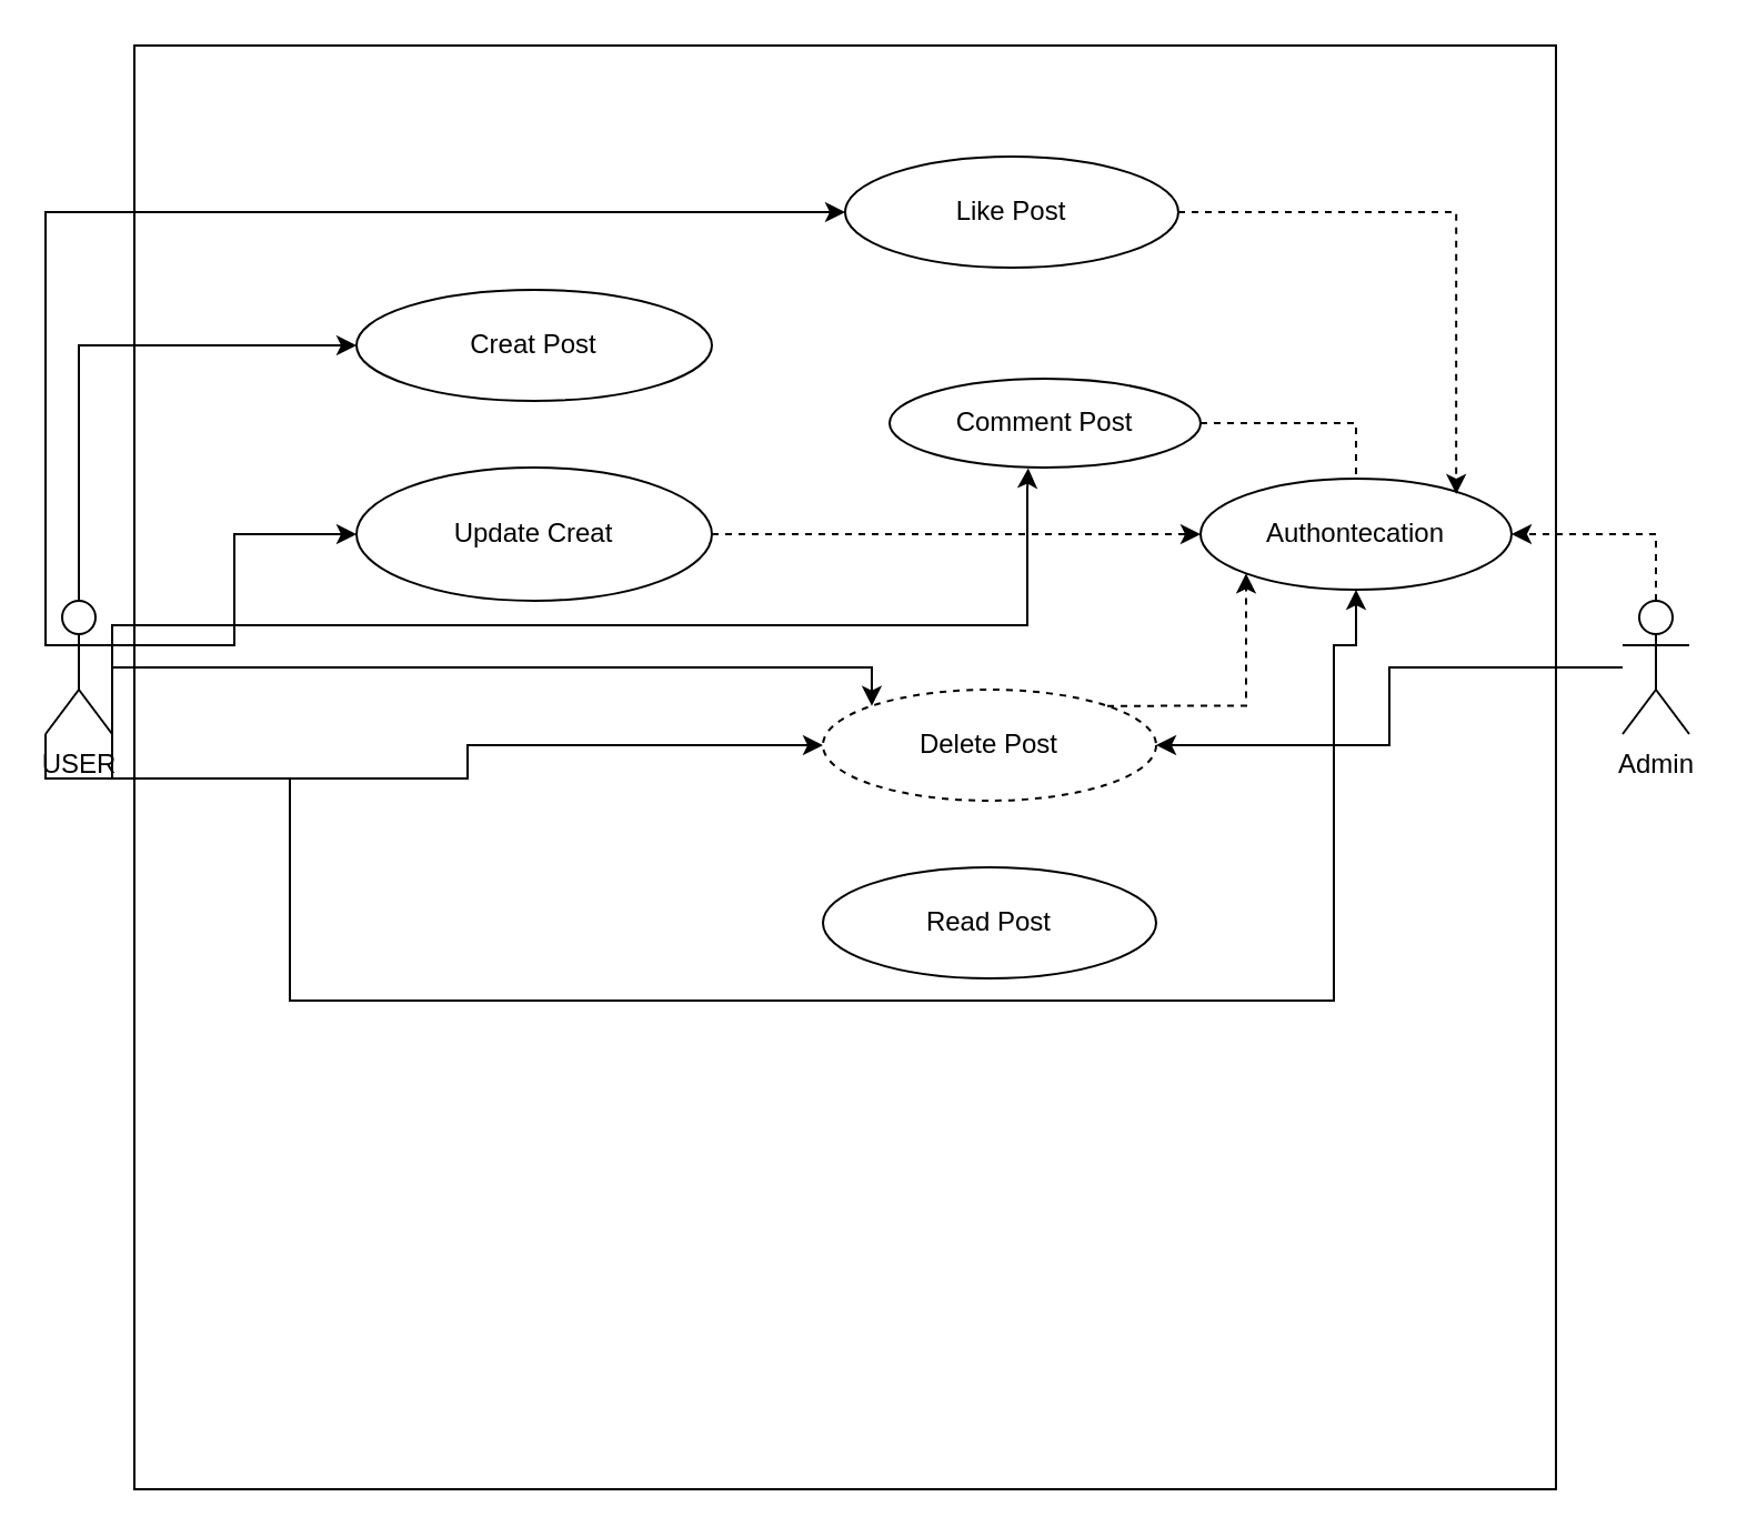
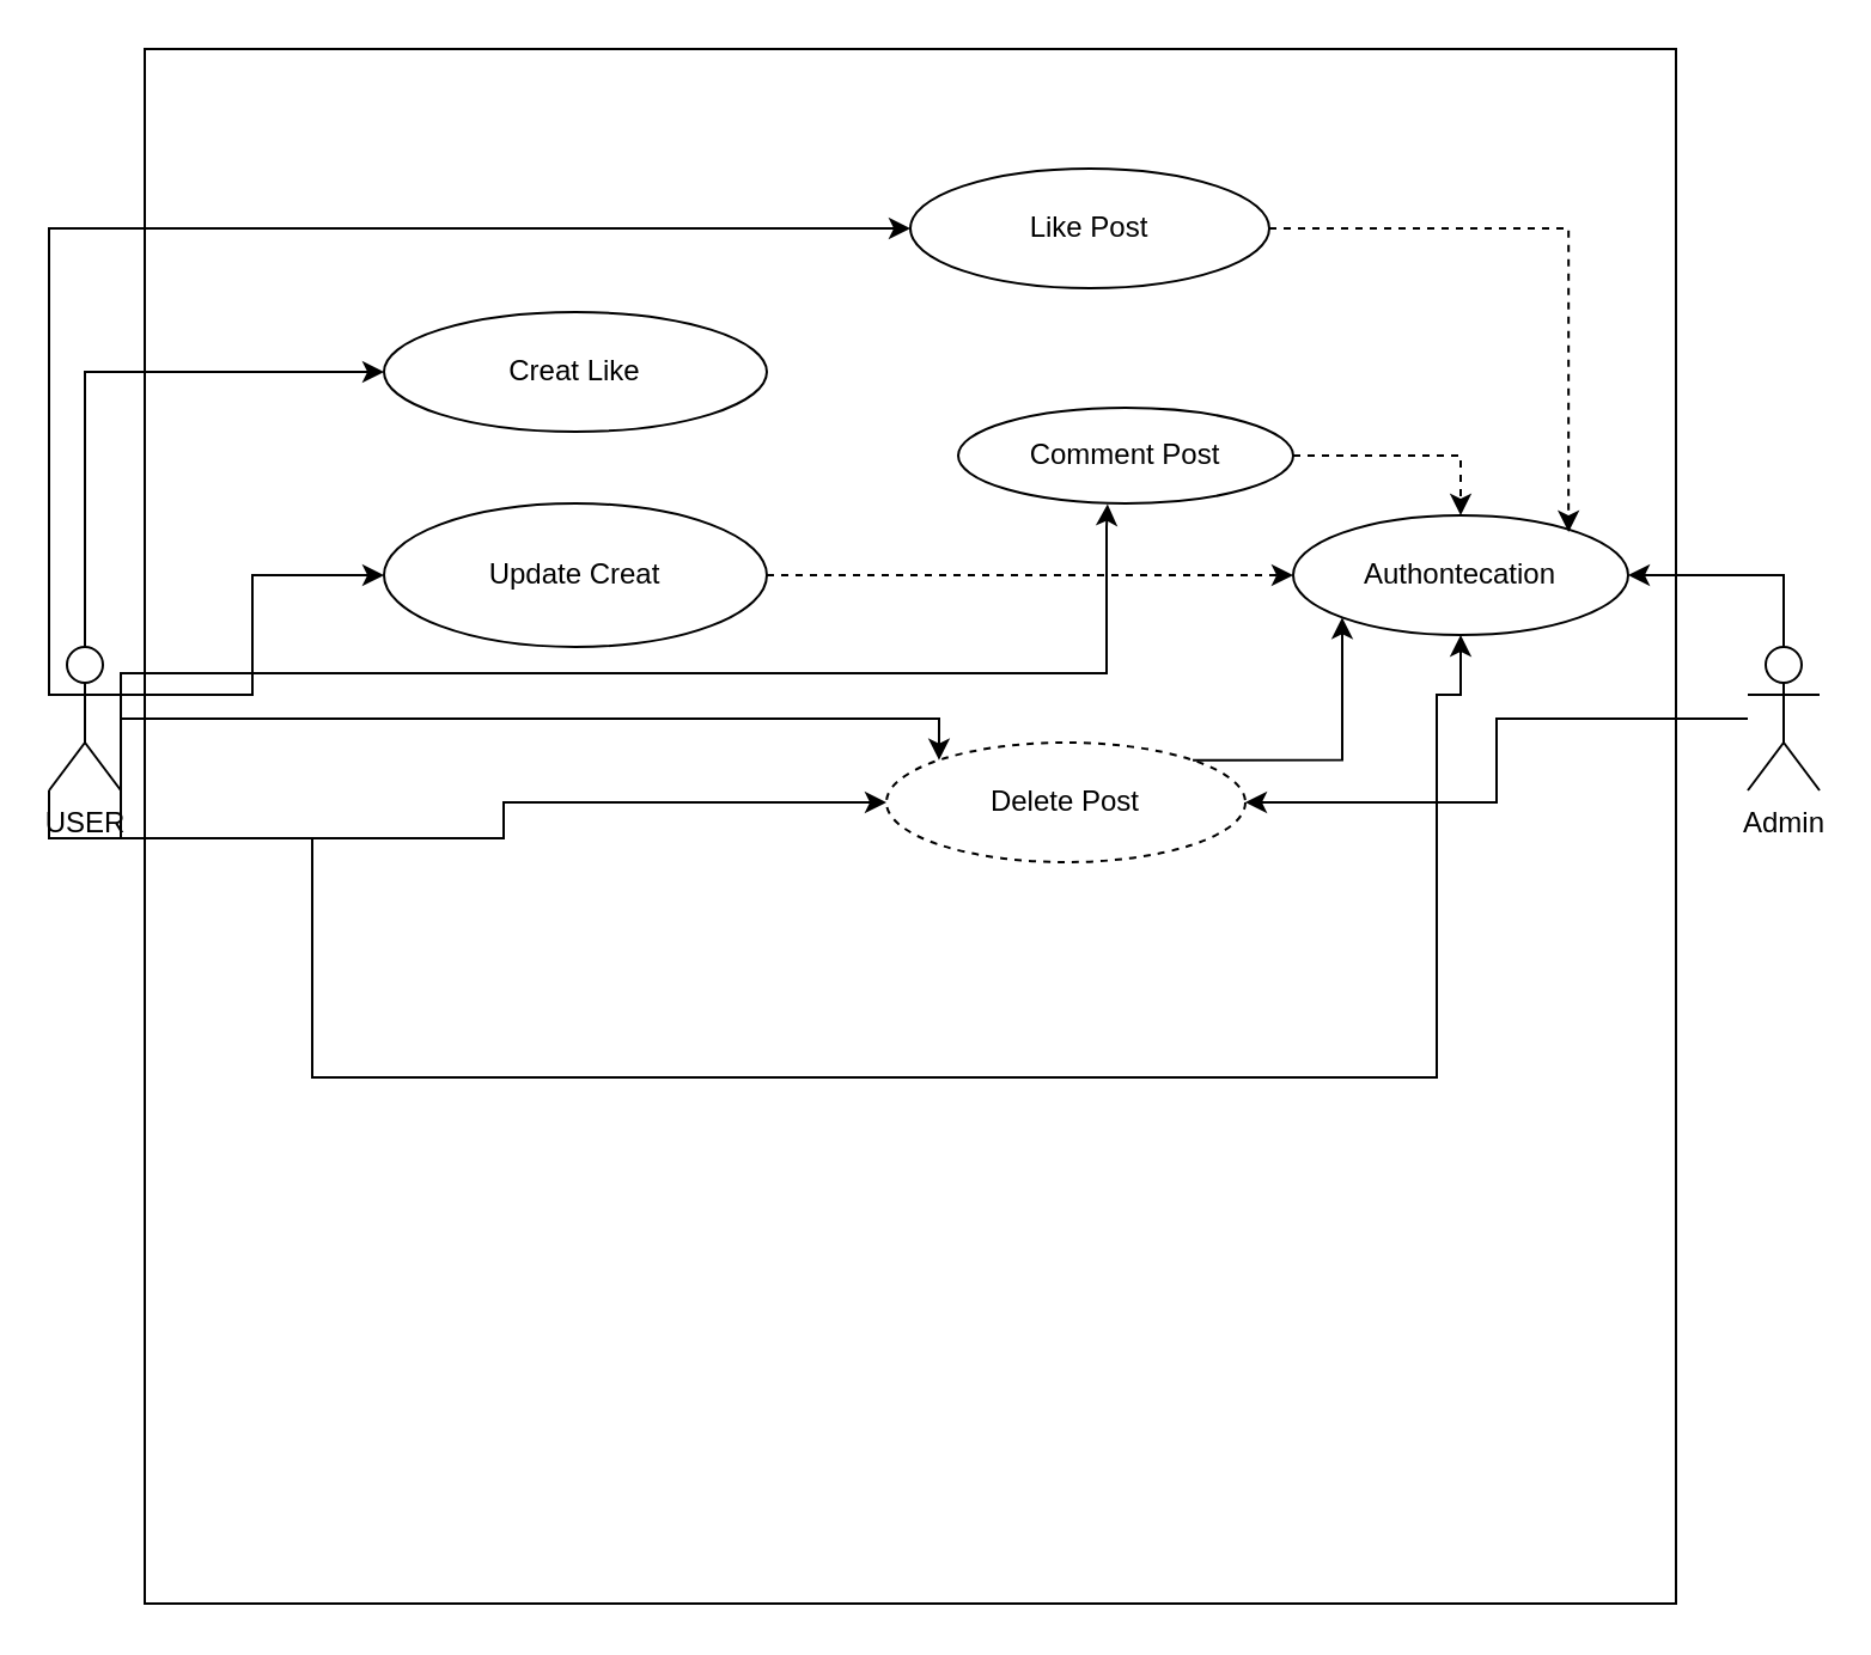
- <mxCell id="14" value="Creat Post" style="ellipse;whiteSpace=wrap;html=1;fillColor=none;" vertex="1" parent="1"><mxGeometry x="160" y="130" width="160" height="50" as="geometry" /></mxCell>
+ <mxCell id="14" value="Creat Like" style="ellipse;whiteSpace=wrap;html=1;fillColor=none;" vertex="1" parent="1"><mxGeometry x="160" y="130" width="160" height="50" as="geometry" /></mxCell>
- <mxCell id="22" style="edgeStyle=orthogonalEdgeStyle;rounded=0;orthogonalLoop=1;jettySize=auto;html=1;exitX=1;exitY=0.5;exitDx=0;exitDy=0;entryX=0.5;entryY=0;entryDx=0;entryDy=0;dashed=1;endArrow=none;endFill=1;" edge="1" parent="1" source="23" target="19"><mxGeometry relative="1" as="geometry" /></mxCell>
+ <mxCell id="22" style="edgeStyle=orthogonalEdgeStyle;rounded=0;orthogonalLoop=1;jettySize=auto;html=1;exitX=1;exitY=0.5;exitDx=0;exitDy=0;entryX=0.5;entryY=0;entryDx=0;entryDy=0;dashed=1;endArrow=classic;endFill=1;" edge="1" parent="1" source="23" target="19"><mxGeometry relative="1" as="geometry" /></mxCell>
- <mxCell id="11" style="edgeStyle=orthogonalEdgeStyle;rounded=0;orthogonalLoop=1;jettySize=auto;html=1;entryX=1;entryY=0.5;entryDx=0;entryDy=0;dashed=1;" edge="1" parent="1" source="12" target="19"><mxGeometry relative="1" as="geometry"><Array as="points"><mxPoint x="745" y="240" /></Array></mxGeometry></mxCell>
+ <mxCell id="11" style="edgeStyle=orthogonalEdgeStyle;rounded=0;orthogonalLoop=1;jettySize=auto;html=1;entryX=1;entryY=0.5;entryDx=0;entryDy=0;" edge="1" parent="1" source="12" target="19"><mxGeometry relative="1" as="geometry"><Array as="points"><mxPoint x="745" y="240" /></Array></mxGeometry></mxCell>
- <mxCell id="17" style="edgeStyle=orthogonalEdgeStyle;rounded=0;orthogonalLoop=1;jettySize=auto;html=1;exitX=1;exitY=0;exitDx=0;exitDy=0;entryX=0;entryY=1;entryDx=0;entryDy=0;dashed=1;endArrow=classic;endFill=1;" edge="1" parent="1" source="18" target="19"><mxGeometry relative="1" as="geometry" /></mxCell>
+ <mxCell id="17" style="edgeStyle=orthogonalEdgeStyle;rounded=0;orthogonalLoop=1;jettySize=auto;html=1;exitX=1;exitY=0;exitDx=0;exitDy=0;entryX=0;entryY=1;entryDx=0;entryDy=0;dashed=0;endArrow=classic;endFill=1;" edge="1" parent="1" source="18" target="19"><mxGeometry relative="1" as="geometry" /></mxCell>
- <mxCell id="24" value="Read Post" style="ellipse;whiteSpace=wrap;html=1;fillColor=none;" vertex="1" parent="1"><mxGeometry x="370" y="390" width="150" height="50" as="geometry" /></mxCell>
